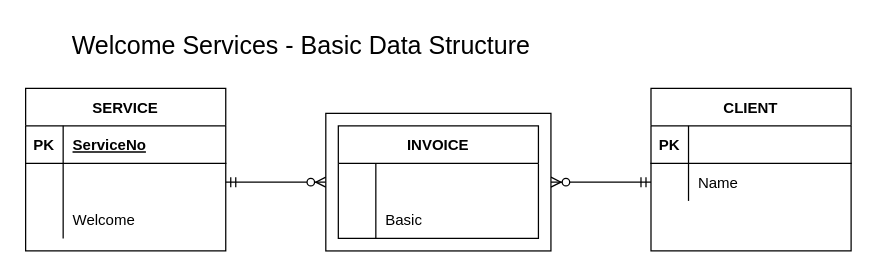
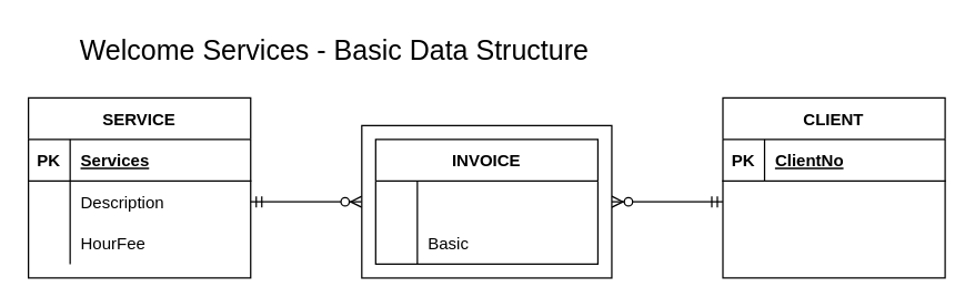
+ <mxCell id="16" value="ClientNo" style="shape=partialRectangle;connectable=0;fillColor=none;top=0;left=0;bottom=0;right=0;align=left;spacingLeft=6;fontStyle=5;overflow=hidden;" vertex="1" parent="14"><mxGeometry x="30" width="130" height="30" as="geometry" /></mxCell>
- <mxCell id="5" value="ServiceNo" style="shape=partialRectangle;connectable=0;fillColor=none;top=0;left=0;bottom=0;right=0;align=left;spacingLeft=6;fontStyle=5;overflow=hidden;" parent="3" vertex="1"><mxGeometry x="30" width="130" height="30" as="geometry" /></mxCell>
+ <mxCell id="5" value="Services" style="shape=partialRectangle;connectable=0;fillColor=none;top=0;left=0;bottom=0;right=0;align=left;spacingLeft=6;fontStyle=5;overflow=hidden;" parent="3" vertex="1"><mxGeometry x="30" width="130" height="30" as="geometry" /></mxCell>
+ <mxCell id="8" value="Description" style="shape=partialRectangle;connectable=0;fillColor=none;top=0;left=0;bottom=0;right=0;align=left;spacingLeft=6;overflow=hidden;" parent="6" vertex="1"><mxGeometry x="30" width="130" height="30" as="geometry" /></mxCell>
- <mxCell id="19" value="Name" style="shape=partialRectangle;connectable=0;fillColor=none;top=0;left=0;bottom=0;right=0;align=left;spacingLeft=6;overflow=hidden;" vertex="1" parent="17"><mxGeometry x="30" width="130" height="30" as="geometry" /></mxCell>
- <mxCell id="11" value="Welcome" style="shape=partialRectangle;connectable=0;fillColor=none;top=0;left=0;bottom=0;right=0;align=left;spacingLeft=6;overflow=hidden;" parent="9" vertex="1"><mxGeometry x="30" width="130" height="30" as="geometry" /></mxCell>
+ <mxCell id="11" value="HourFee" style="shape=partialRectangle;connectable=0;fillColor=none;top=0;left=0;bottom=0;right=0;align=left;spacingLeft=6;overflow=hidden;" parent="9" vertex="1"><mxGeometry x="30" width="130" height="30" as="geometry" /></mxCell>
